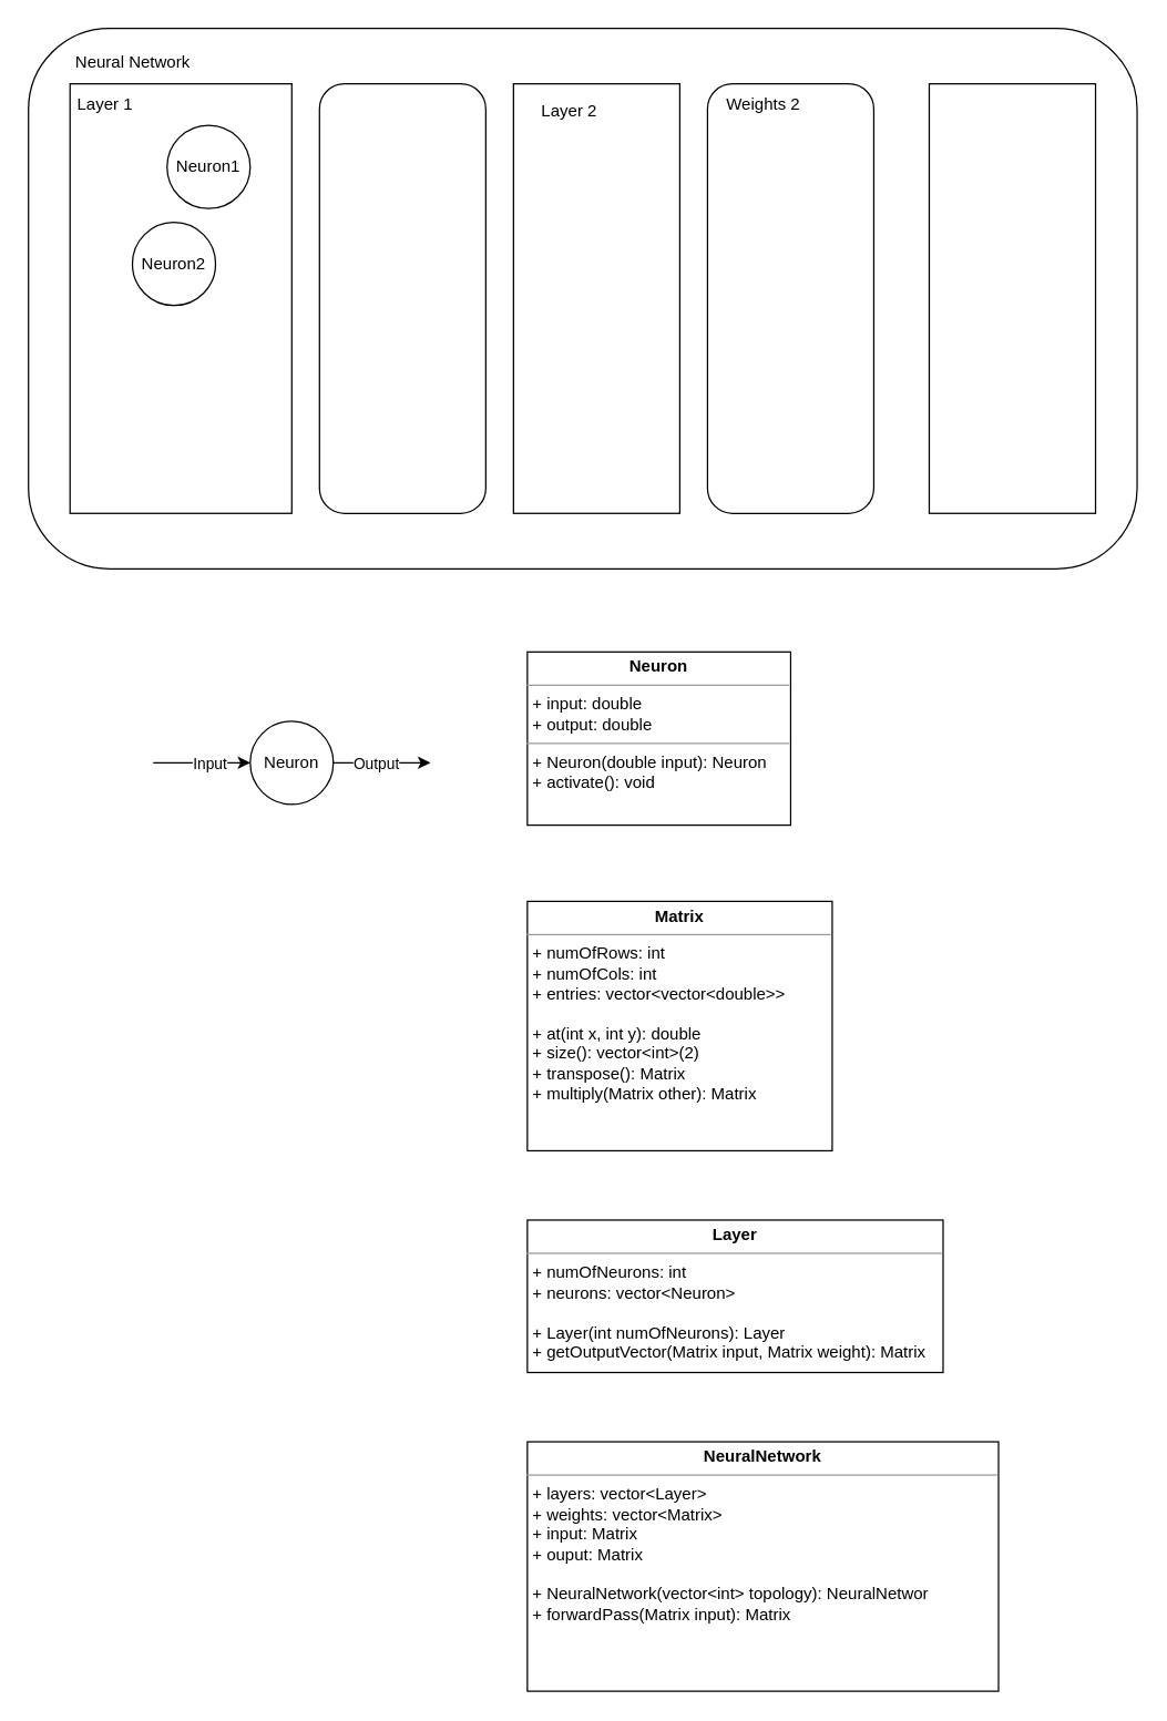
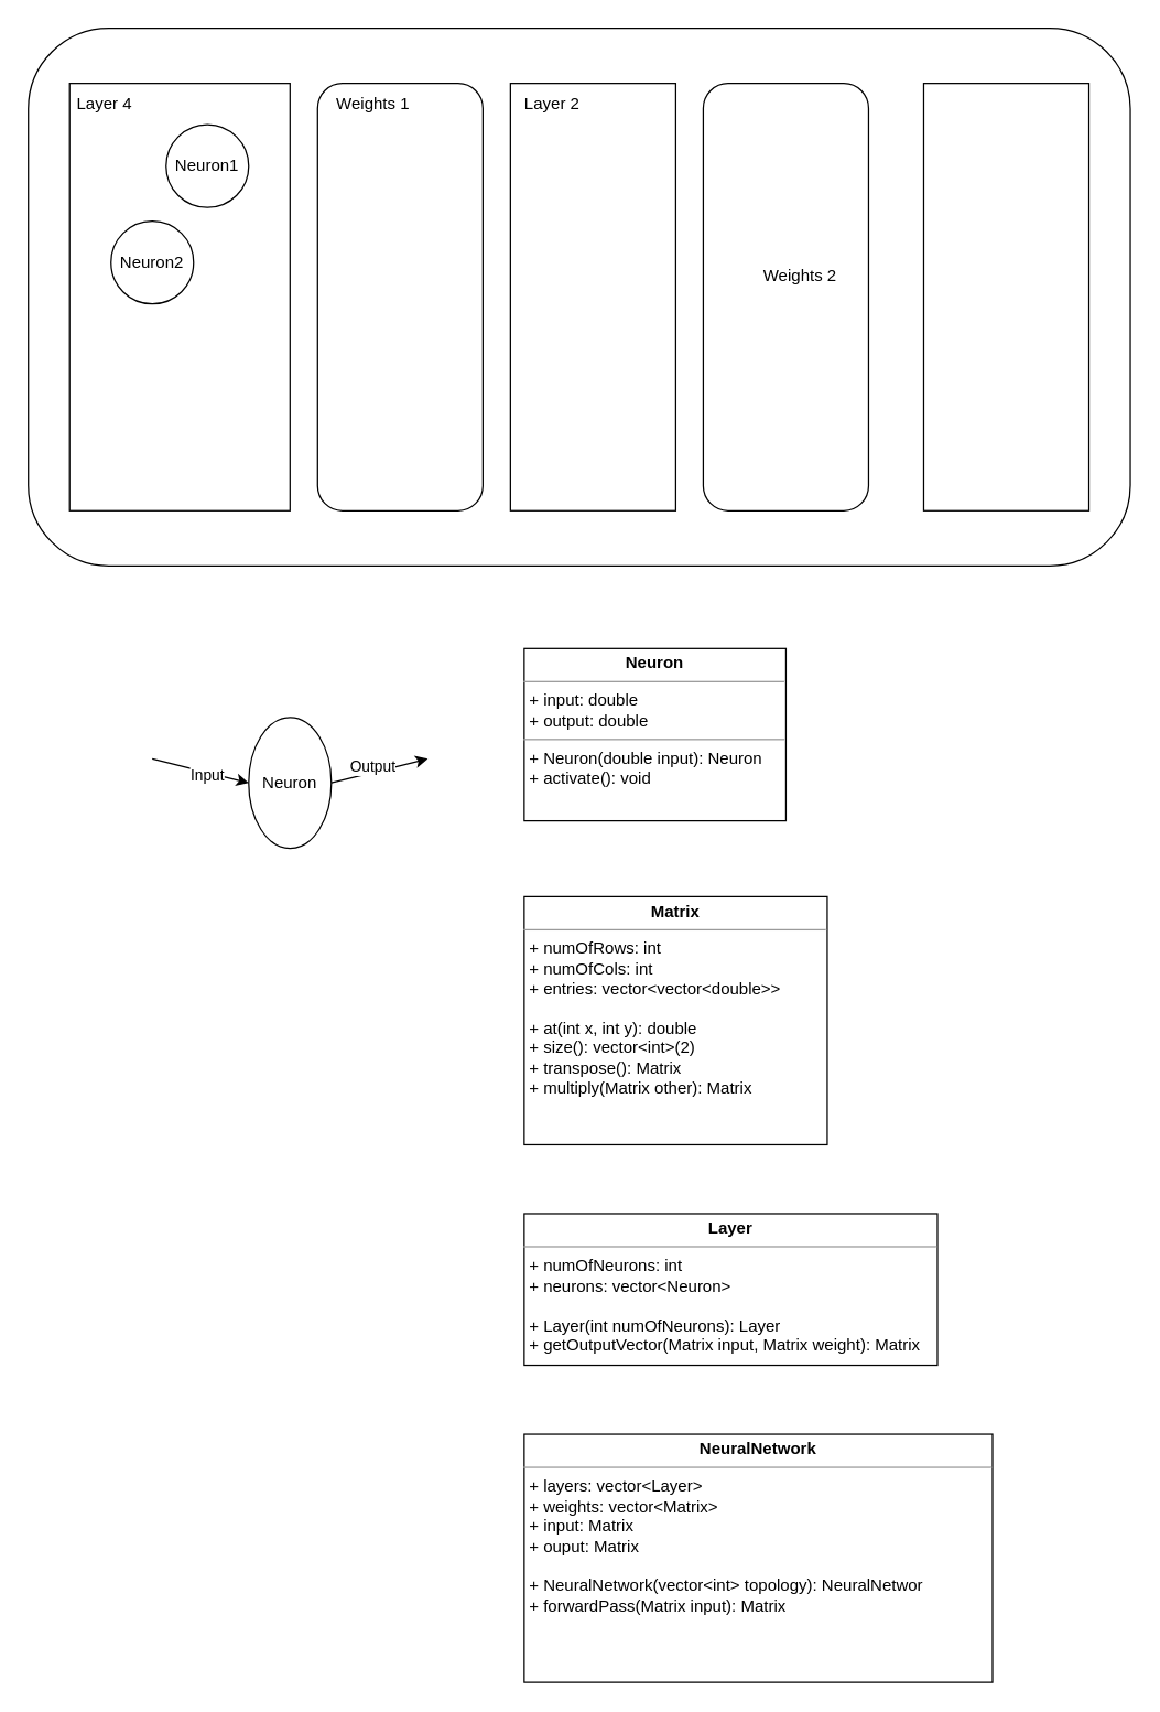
- <mxCell id="3" value="Neural Network" style="text;html=1;align=center;verticalAlign=middle;resizable=0;points=[];autosize=1;strokeColor=none;fillColor=none;" vertex="1" parent="1"><mxGeometry x="40" y="30" width="110" height="30" as="geometry" /></mxCell>
- <mxCell id="5" value="Layer 1" style="text;html=1;align=center;verticalAlign=middle;resizable=0;points=[];autosize=1;strokeColor=none;fillColor=none;" vertex="1" parent="1"><mxGeometry x="45" y="60" width="60" height="30" as="geometry" /></mxCell>
+ <mxCell id="5" value="Layer 4" style="text;html=1;align=center;verticalAlign=middle;resizable=0;points=[];autosize=1;strokeColor=none;fillColor=none;" vertex="1" parent="1"><mxGeometry x="45" y="60" width="60" height="30" as="geometry" /></mxCell>
+ <mxCell id="10" value="Weights 1" style="text;html=1;align=center;verticalAlign=middle;resizable=0;points=[];autosize=1;strokeColor=none;fillColor=none;" vertex="1" parent="8"><mxGeometry width="80" height="30" as="geometry" /></mxCell>
- <mxCell id="13" value="Weights 2" style="text;html=1;align=center;verticalAlign=middle;resizable=0;points=[];autosize=1;strokeColor=none;fillColor=none;" vertex="1" parent="11"><mxGeometry width="80" height="30" as="geometry" /></mxCell>
+ <mxCell id="13" value="Weights 2" style="text;html=1;align=center;verticalAlign=middle;resizable=0;points=[];autosize=1;strokeColor=none;fillColor=none;" vertex="1" parent="11"><mxGeometry x="30" y="125" width="80" height="30" as="geometry" /></mxCell>
- <mxCell id="16" value="Layer 2" style="text;html=1;align=center;verticalAlign=middle;resizable=0;points=[];autosize=1;strokeColor=none;fillColor=none;" vertex="1" parent="14"><mxGeometry x="10" y="5" width="60" height="30" as="geometry" /></mxCell>
+ <mxCell id="16" value="Layer 2" style="text;html=1;align=center;verticalAlign=middle;resizable=0;points=[];autosize=1;strokeColor=none;fillColor=none;" vertex="1" parent="14"><mxGeometry width="60" height="30" as="geometry" /></mxCell>
- <mxCell id="7" value="Neuron2" style="ellipse;whiteSpace=wrap;html=1;aspect=fixed;" vertex="1" parent="1"><mxGeometry x="95" y="160" width="60" height="60" as="geometry" /></mxCell>
+ <mxCell id="7" value="Neuron2" style="ellipse;whiteSpace=wrap;html=1;aspect=fixed;" vertex="1" parent="1"><mxGeometry x="80" y="160" width="60" height="60" as="geometry" /></mxCell>
- <mxCell id="19" value="Neuron" style="ellipse;whiteSpace=wrap;html=1;aspect=fixed;" vertex="1" parent="1"><mxGeometry x="180" y="520" width="60" height="60" as="geometry" /></mxCell>
+ <mxCell id="19" value="Neuron" style="ellipse;whiteSpace=wrap;html=1;aspect=fixed;" vertex="1" parent="1"><mxGeometry x="180" y="520" width="60" height="95" as="geometry" /></mxCell>
